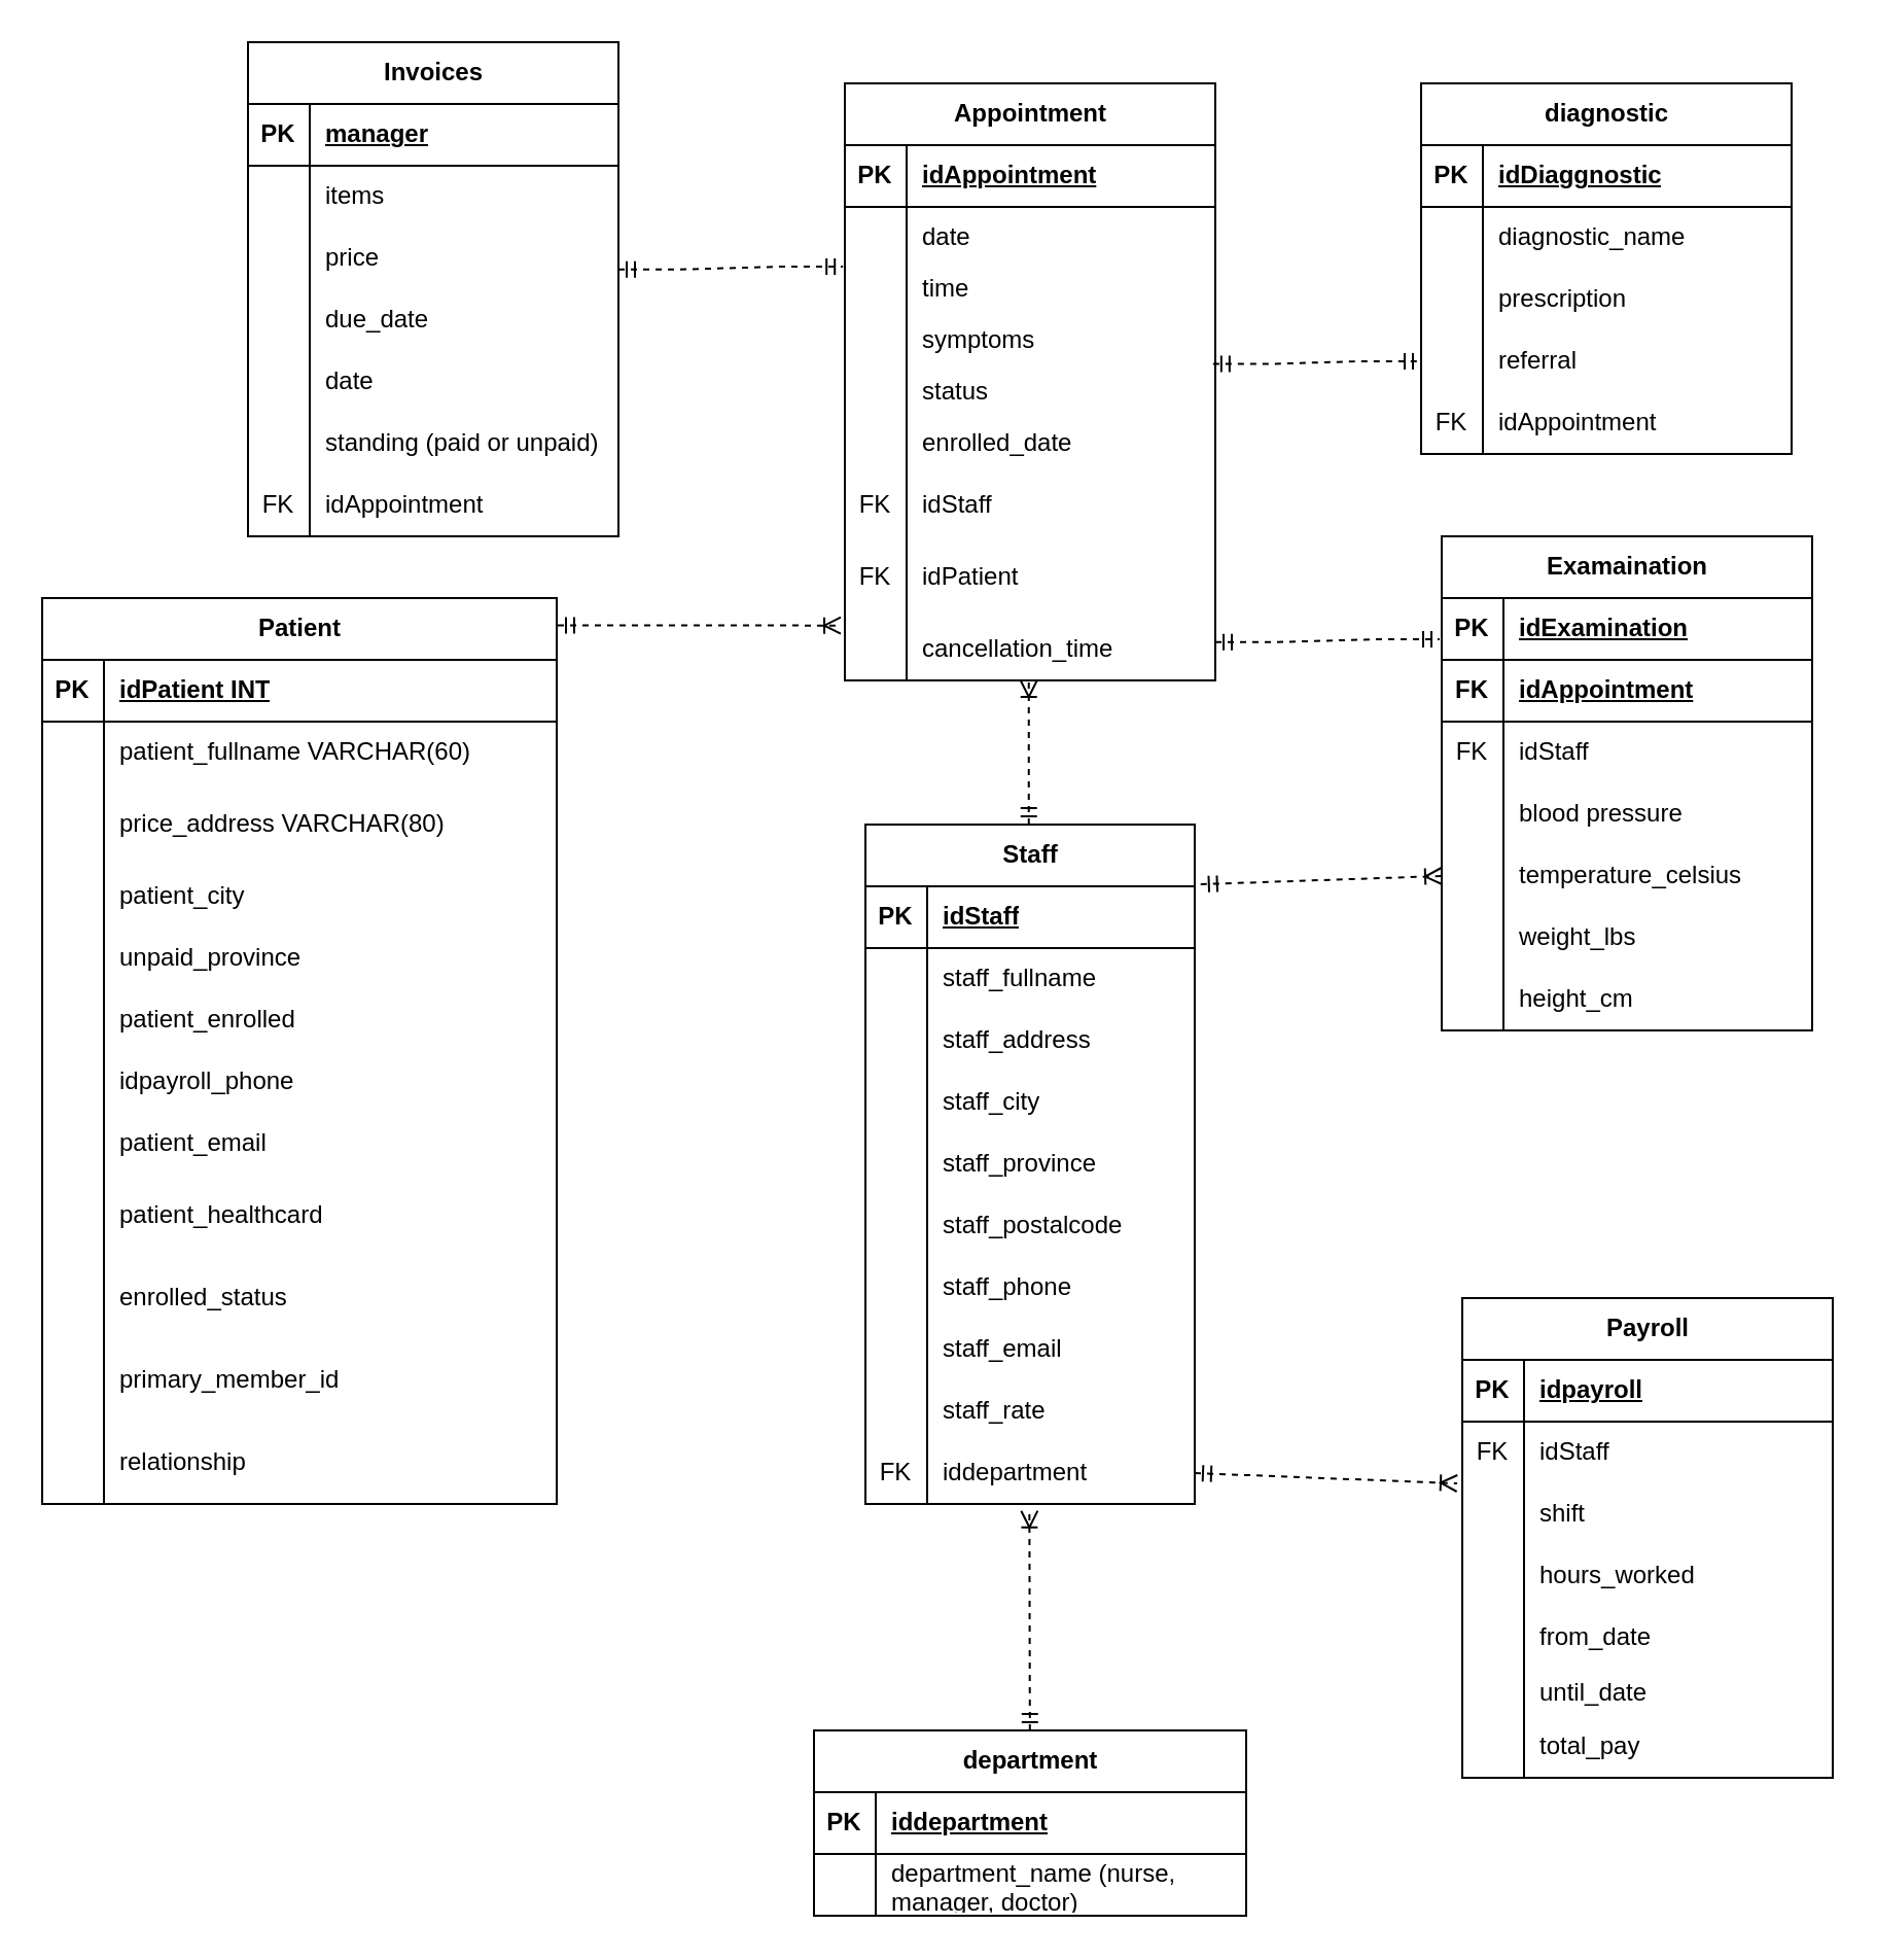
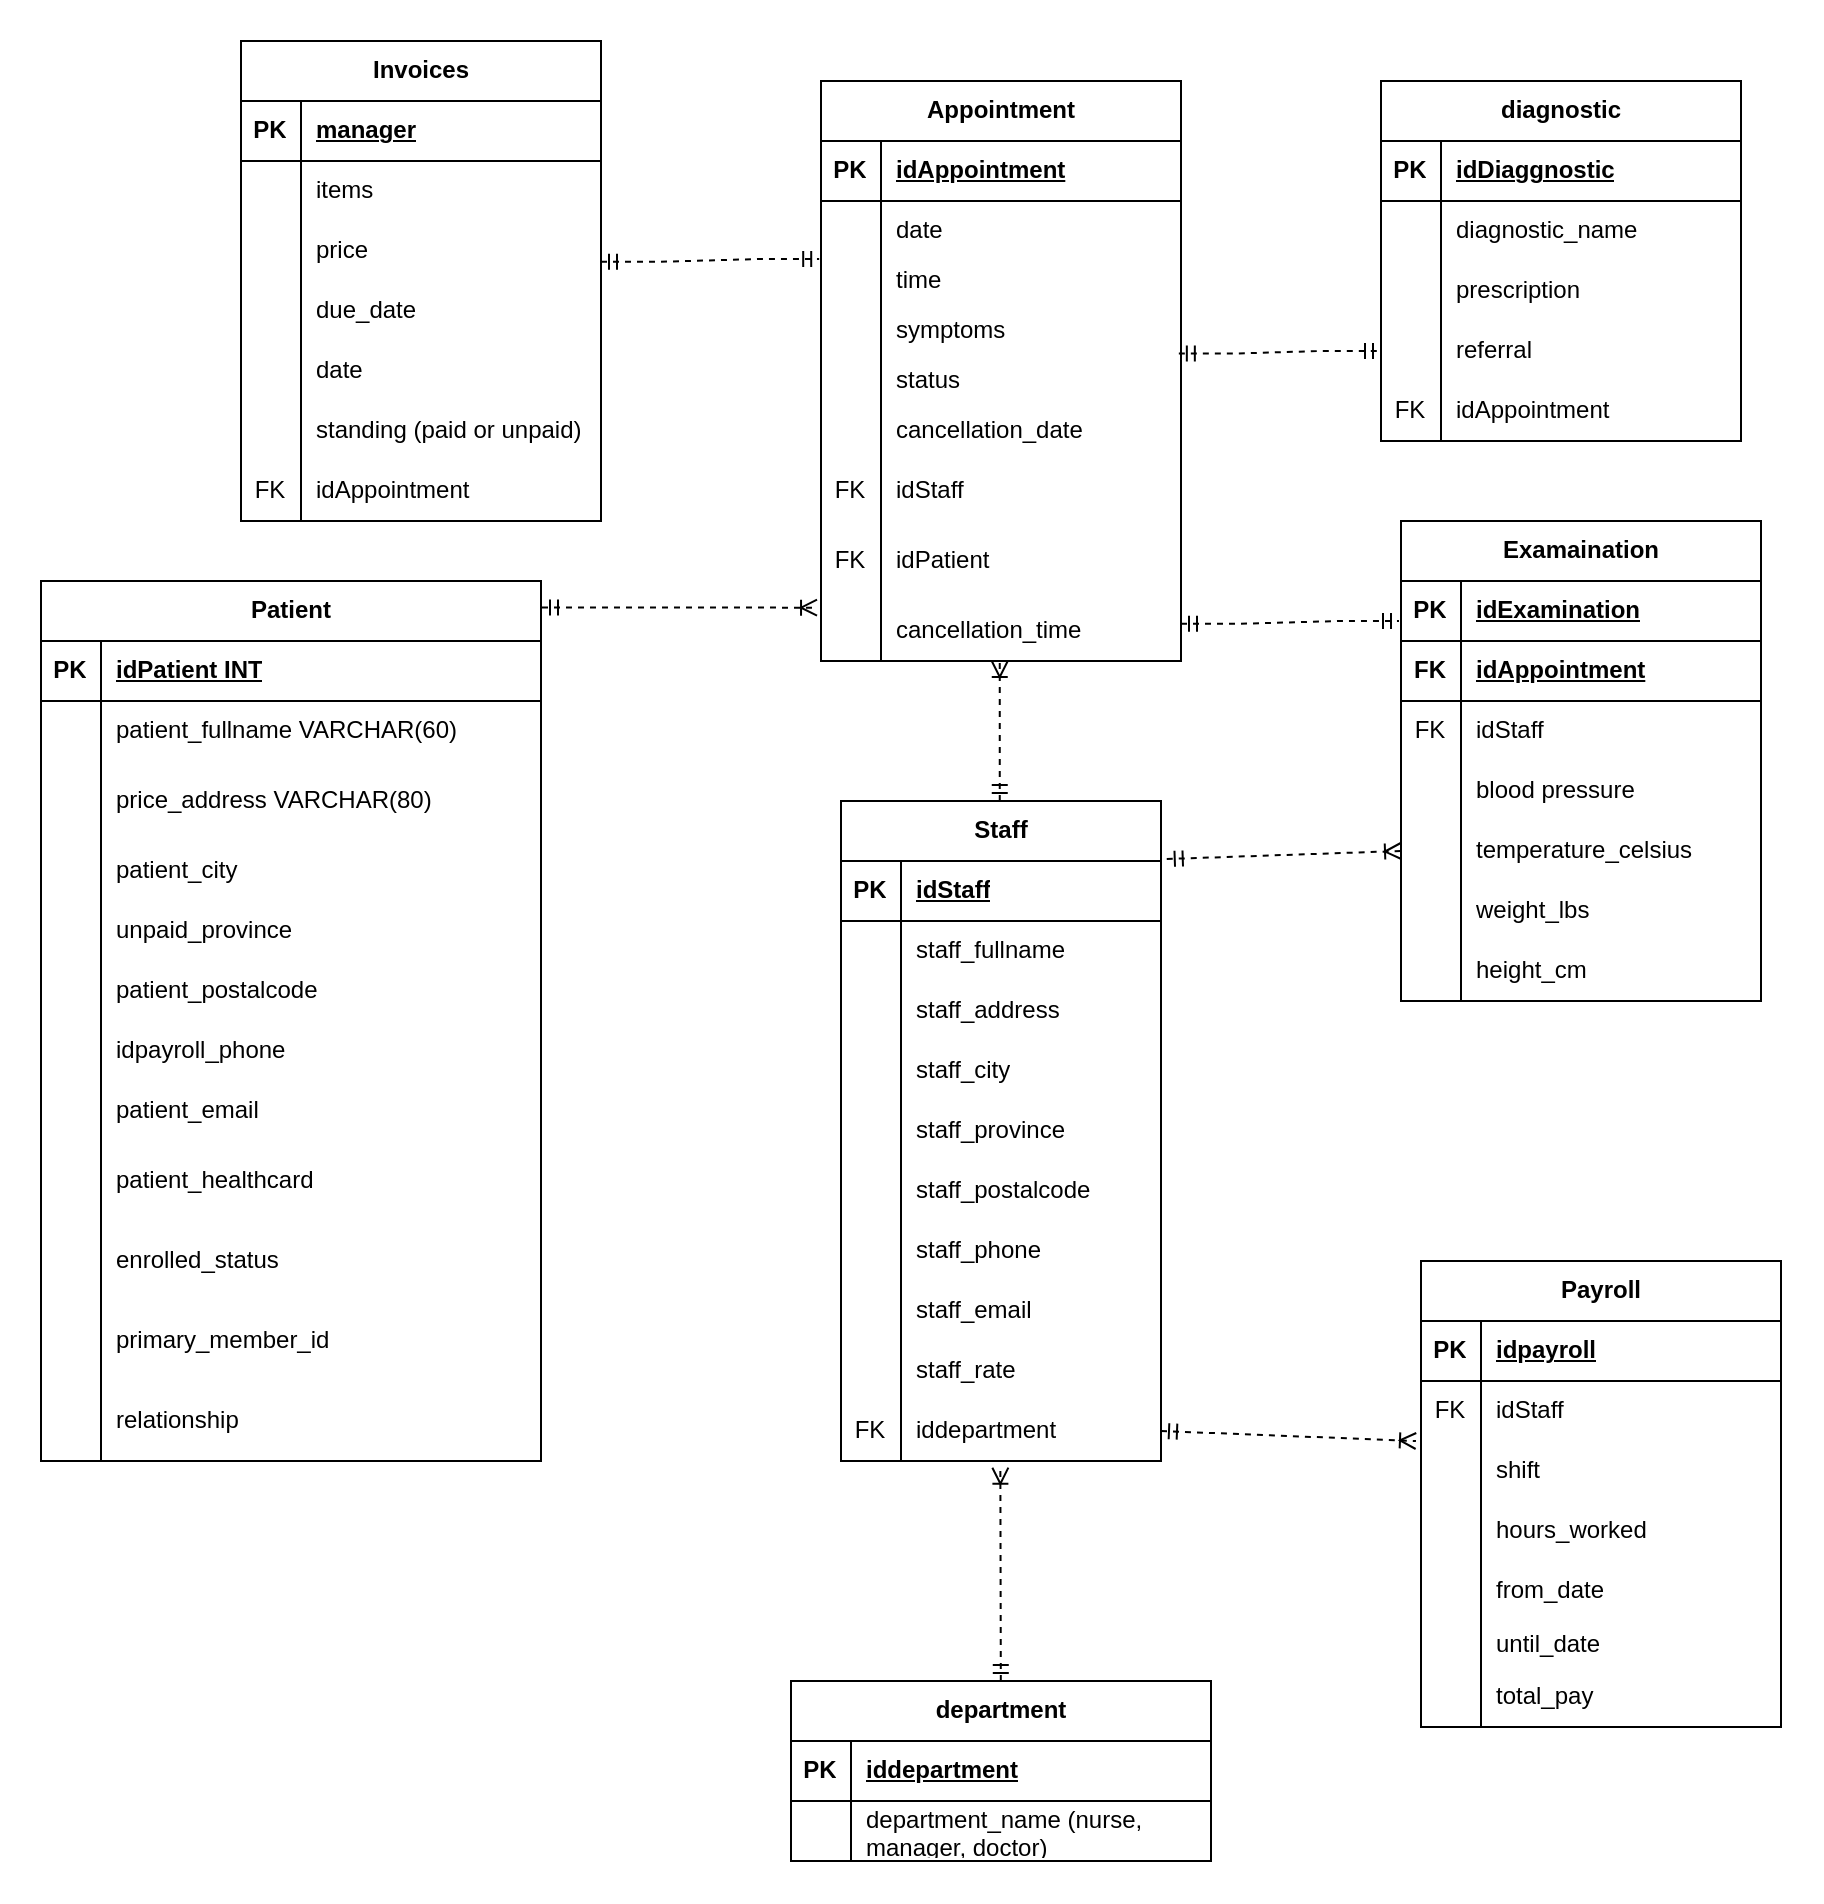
- <mxCell id="51" value="enrolled_date" style="shape=partialRectangle;connectable=0;fillColor=none;top=0;left=0;bottom=0;right=0;align=left;spacingLeft=6;overflow=hidden;whiteSpace=wrap;html=1;" parent="49" vertex="1"><mxGeometry x="30" width="150" height="30" as="geometry"><mxRectangle width="150" height="30" as="alternateBounds" /></mxGeometry></mxCell>
+ <mxCell id="51" value="cancellation_date" style="shape=partialRectangle;connectable=0;fillColor=none;top=0;left=0;bottom=0;right=0;align=left;spacingLeft=6;overflow=hidden;whiteSpace=wrap;html=1;" parent="49" vertex="1"><mxGeometry x="30" width="150" height="30" as="geometry"><mxRectangle width="150" height="30" as="alternateBounds" /></mxGeometry></mxCell>
- <mxCell id="168" value="patient_enrolled" style="shape=partialRectangle;connectable=0;fillColor=none;top=0;left=0;bottom=0;right=0;align=left;spacingLeft=6;overflow=hidden;whiteSpace=wrap;html=1;" parent="166" vertex="1"><mxGeometry x="30" width="220" height="30" as="geometry"><mxRectangle width="220" height="30" as="alternateBounds" /></mxGeometry></mxCell>
+ <mxCell id="168" value="patient_postalcode" style="shape=partialRectangle;connectable=0;fillColor=none;top=0;left=0;bottom=0;right=0;align=left;spacingLeft=6;overflow=hidden;whiteSpace=wrap;html=1;" parent="166" vertex="1"><mxGeometry x="30" width="220" height="30" as="geometry"><mxRectangle width="220" height="30" as="alternateBounds" /></mxGeometry></mxCell>
